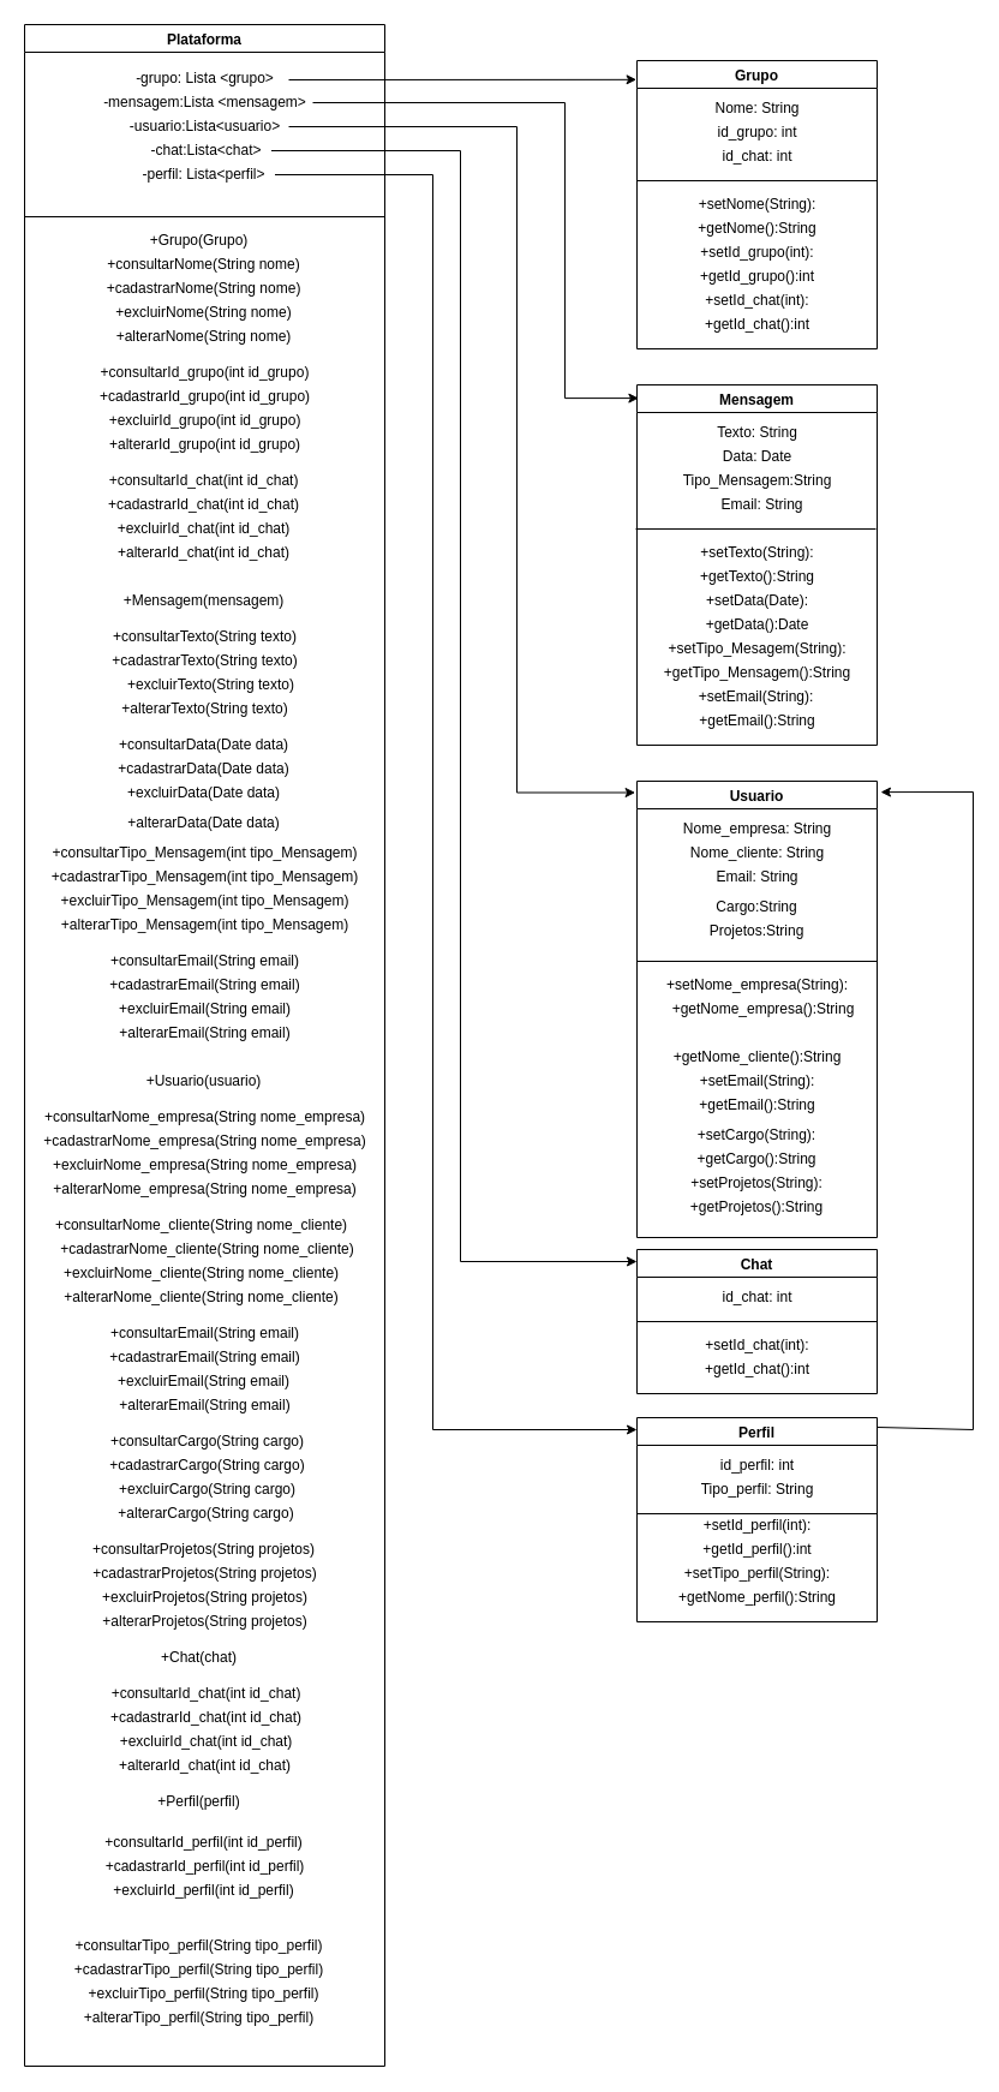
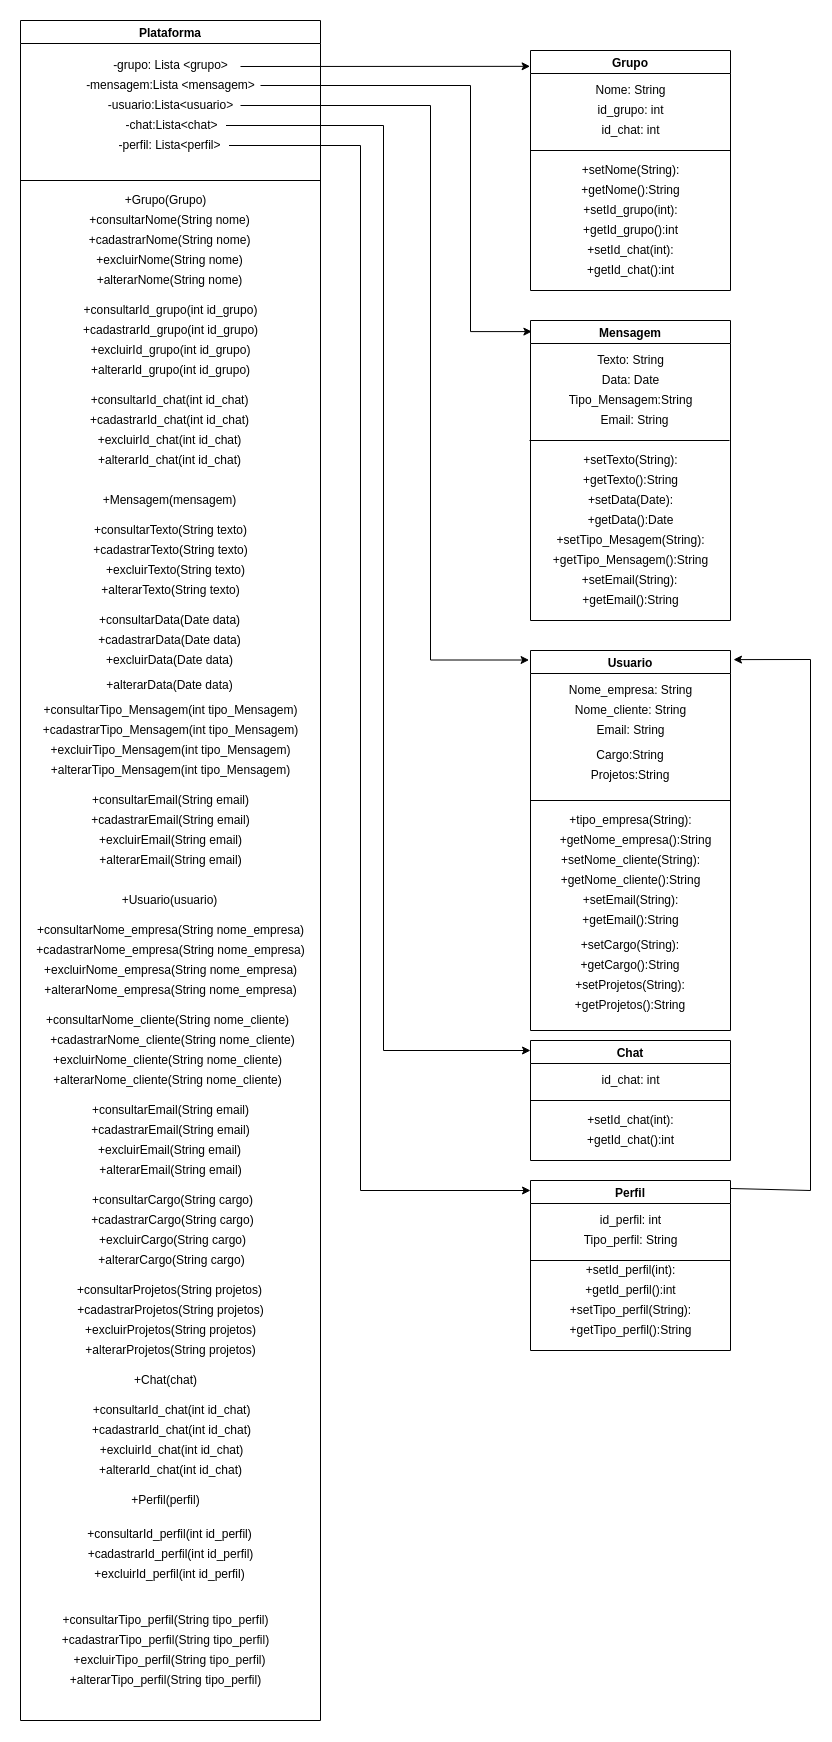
- <mxCell id="7" value="+setNome_empresa(String):" style="text;html=1;align=center;verticalAlign=middle;resizable=0;points=[];autosize=1;strokeColor=none;fillColor=none;" parent="2" vertex="1"><mxGeometry x="15" y="160" width="170" height="20" as="geometry" /></mxCell>
+ <mxCell id="7" value="+tipo_empresa(String):" style="text;html=1;align=center;verticalAlign=middle;resizable=0;points=[];autosize=1;strokeColor=none;fillColor=none;" parent="2" vertex="1"><mxGeometry x="15" y="160" width="170" height="20" as="geometry" /></mxCell>
+ <mxCell id="12" value="+setNome_cliente(String):" style="text;html=1;align=center;verticalAlign=middle;resizable=0;points=[];autosize=1;strokeColor=none;fillColor=none;" parent="2" vertex="1"><mxGeometry x="25" y="200" width="150" height="20" as="geometry" /></mxCell>
- <mxCell id="126" value="+getNome_perfil():String" style="text;html=1;align=center;verticalAlign=middle;resizable=0;points=[];autosize=1;strokeColor=none;fillColor=none;" parent="119" vertex="1"><mxGeometry x="30" y="140" width="140" height="20" as="geometry" /></mxCell>
+ <mxCell id="126" value="+getTipo_perfil():String" style="text;html=1;align=center;verticalAlign=middle;resizable=0;points=[];autosize=1;strokeColor=none;fillColor=none;" parent="119" vertex="1"><mxGeometry x="30" y="140" width="140" height="20" as="geometry" /></mxCell>
